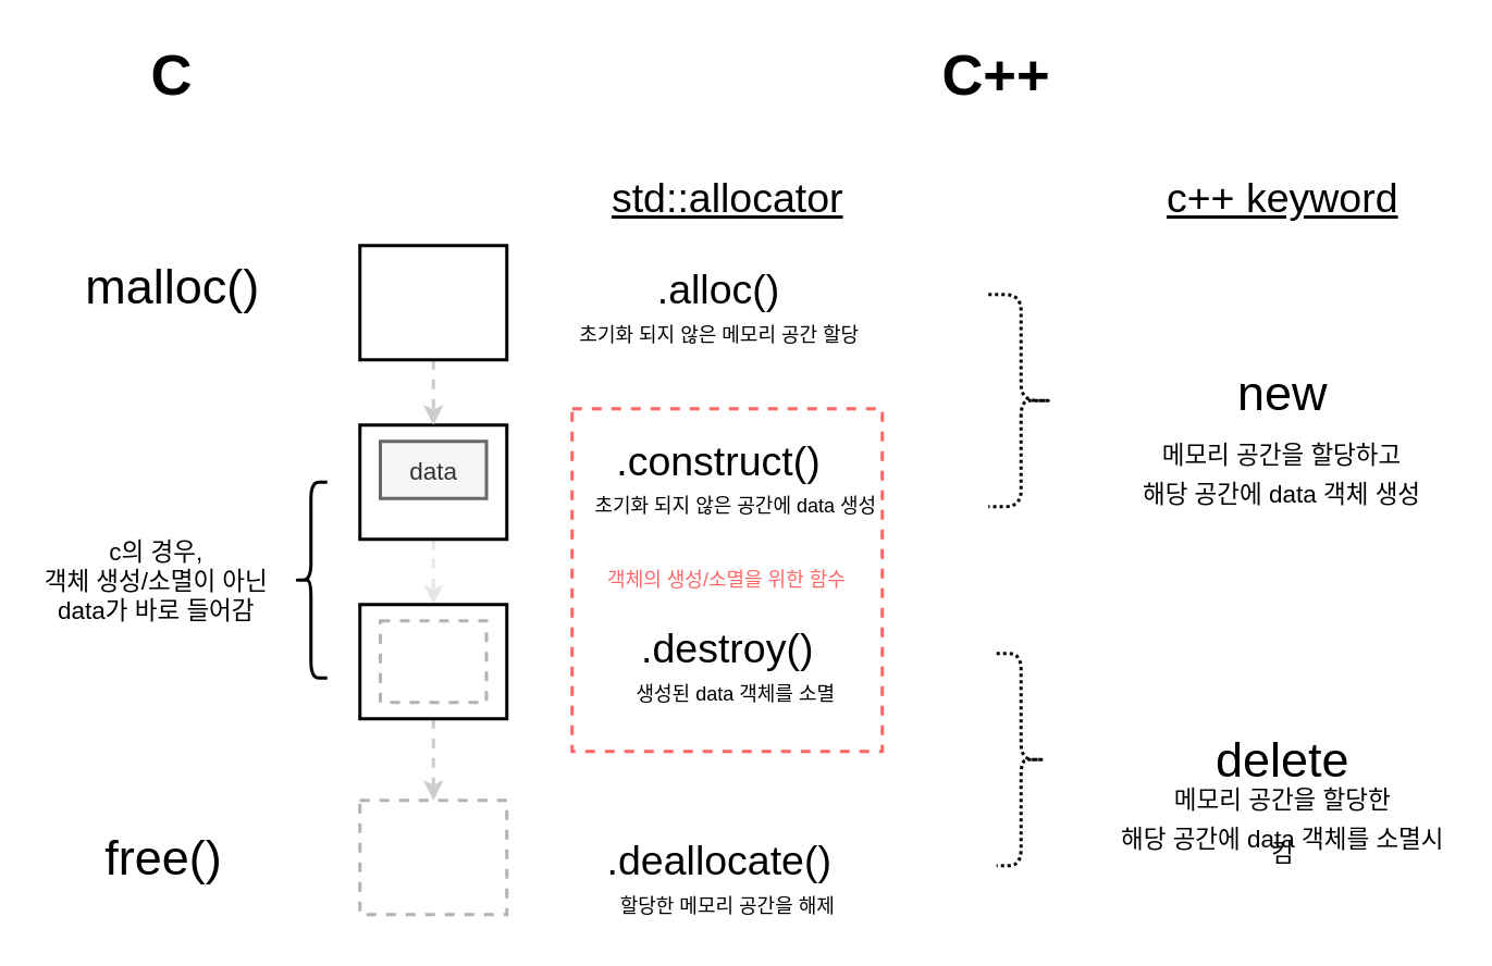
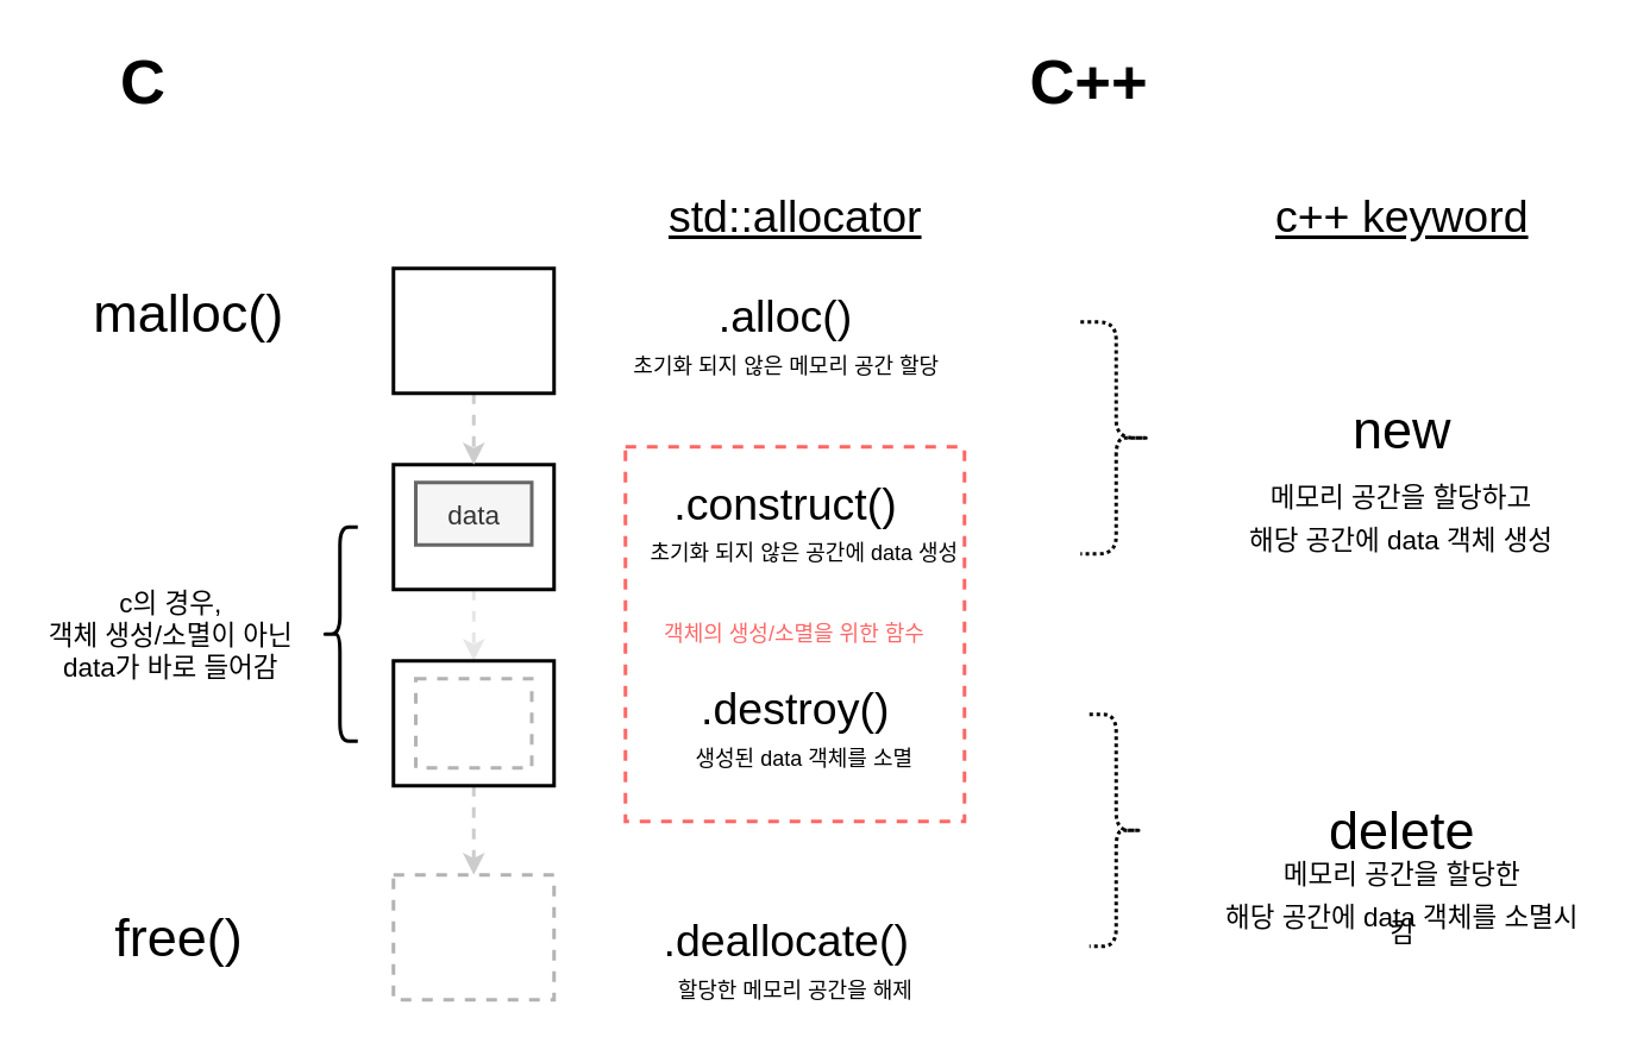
- <mxCell id="2" value="&lt;font style=&quot;font-size: 35px;&quot;&gt;&lt;b&gt;C&lt;/b&gt;&lt;/font&gt;" style="text;strokeColor=none;align=center;fillColor=none;html=1;verticalAlign=middle;whiteSpace=wrap;rounded=0;" parent="1" vertex="1"><mxGeometry x="70" y="20" width="70" height="50" as="geometry" /></mxCell>
+ <mxCell id="2" value="&lt;font style=&quot;font-size: 35px;&quot;&gt;&lt;b&gt;C&lt;/b&gt;&lt;/font&gt;" style="text;strokeColor=none;align=center;fillColor=none;html=1;verticalAlign=middle;whiteSpace=wrap;rounded=0;" parent="1" vertex="1"><mxGeometry x="45" y="20" width="70" height="50" as="geometry" /></mxCell>
